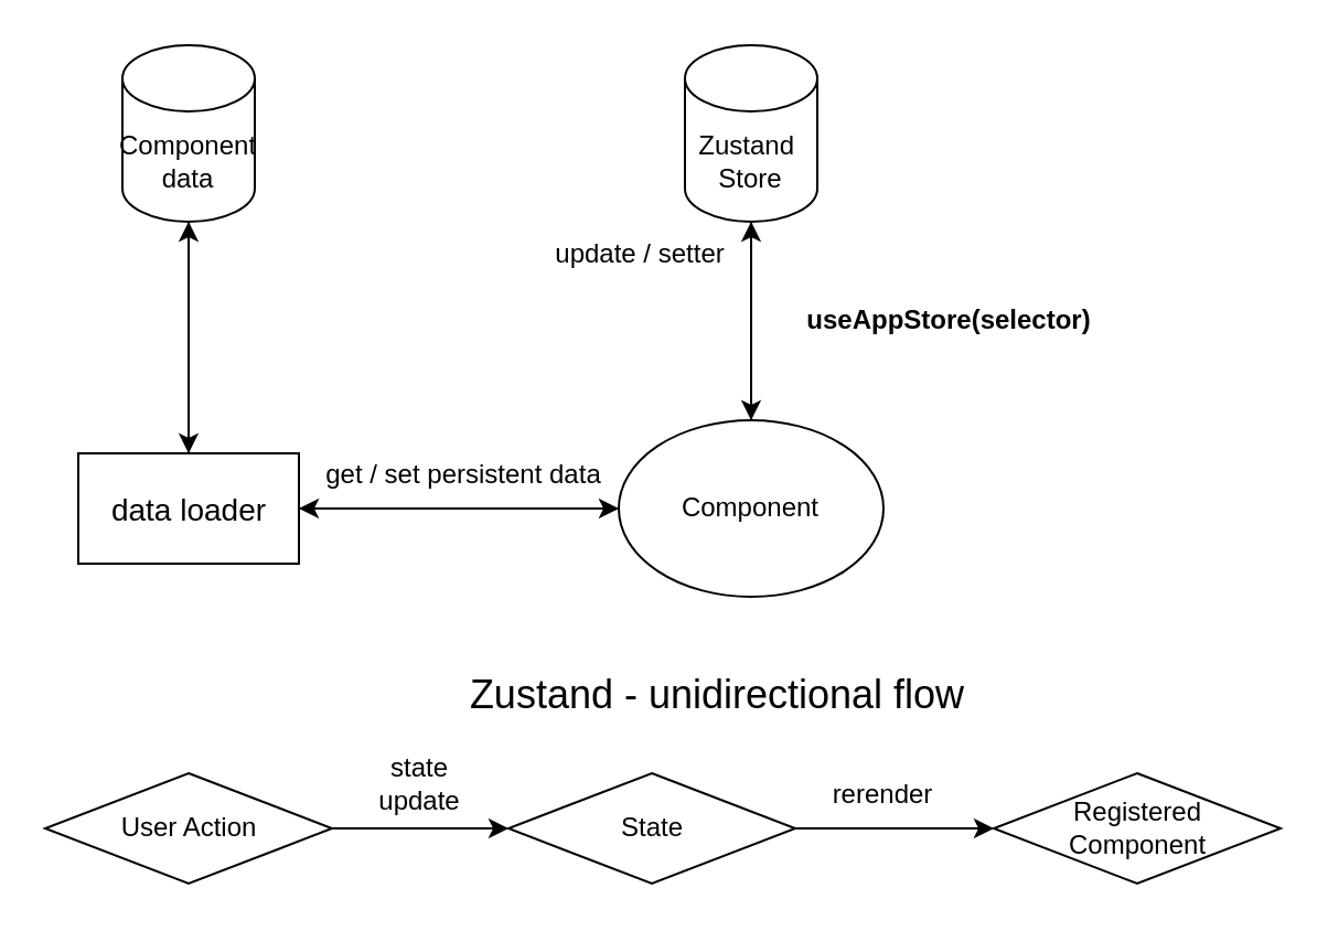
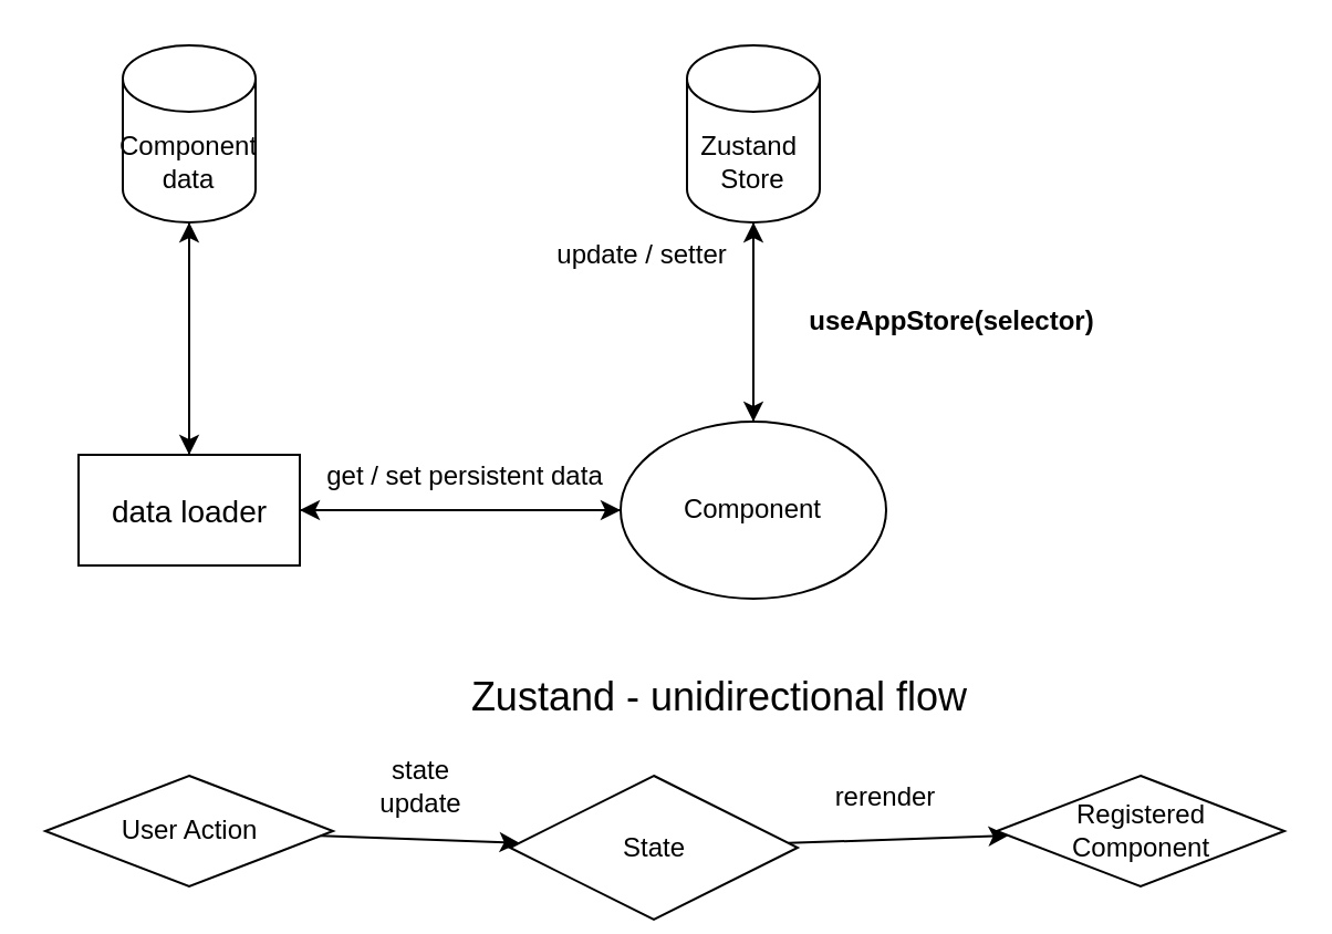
- <mxCell id="10" value="State" style="shape=rhombus;html=1;dashed=0;whitespace=wrap;perimeter=rhombusPerimeter;" vertex="1" parent="1"><mxGeometry x="230" y="350" width="130" height="50" as="geometry" /></mxCell>
+ <mxCell id="10" value="State" style="shape=rhombus;html=1;dashed=0;whitespace=wrap;perimeter=rhombusPerimeter;" vertex="1" parent="1"><mxGeometry x="230" y="350" width="130" height="65" as="geometry" /></mxCell>
